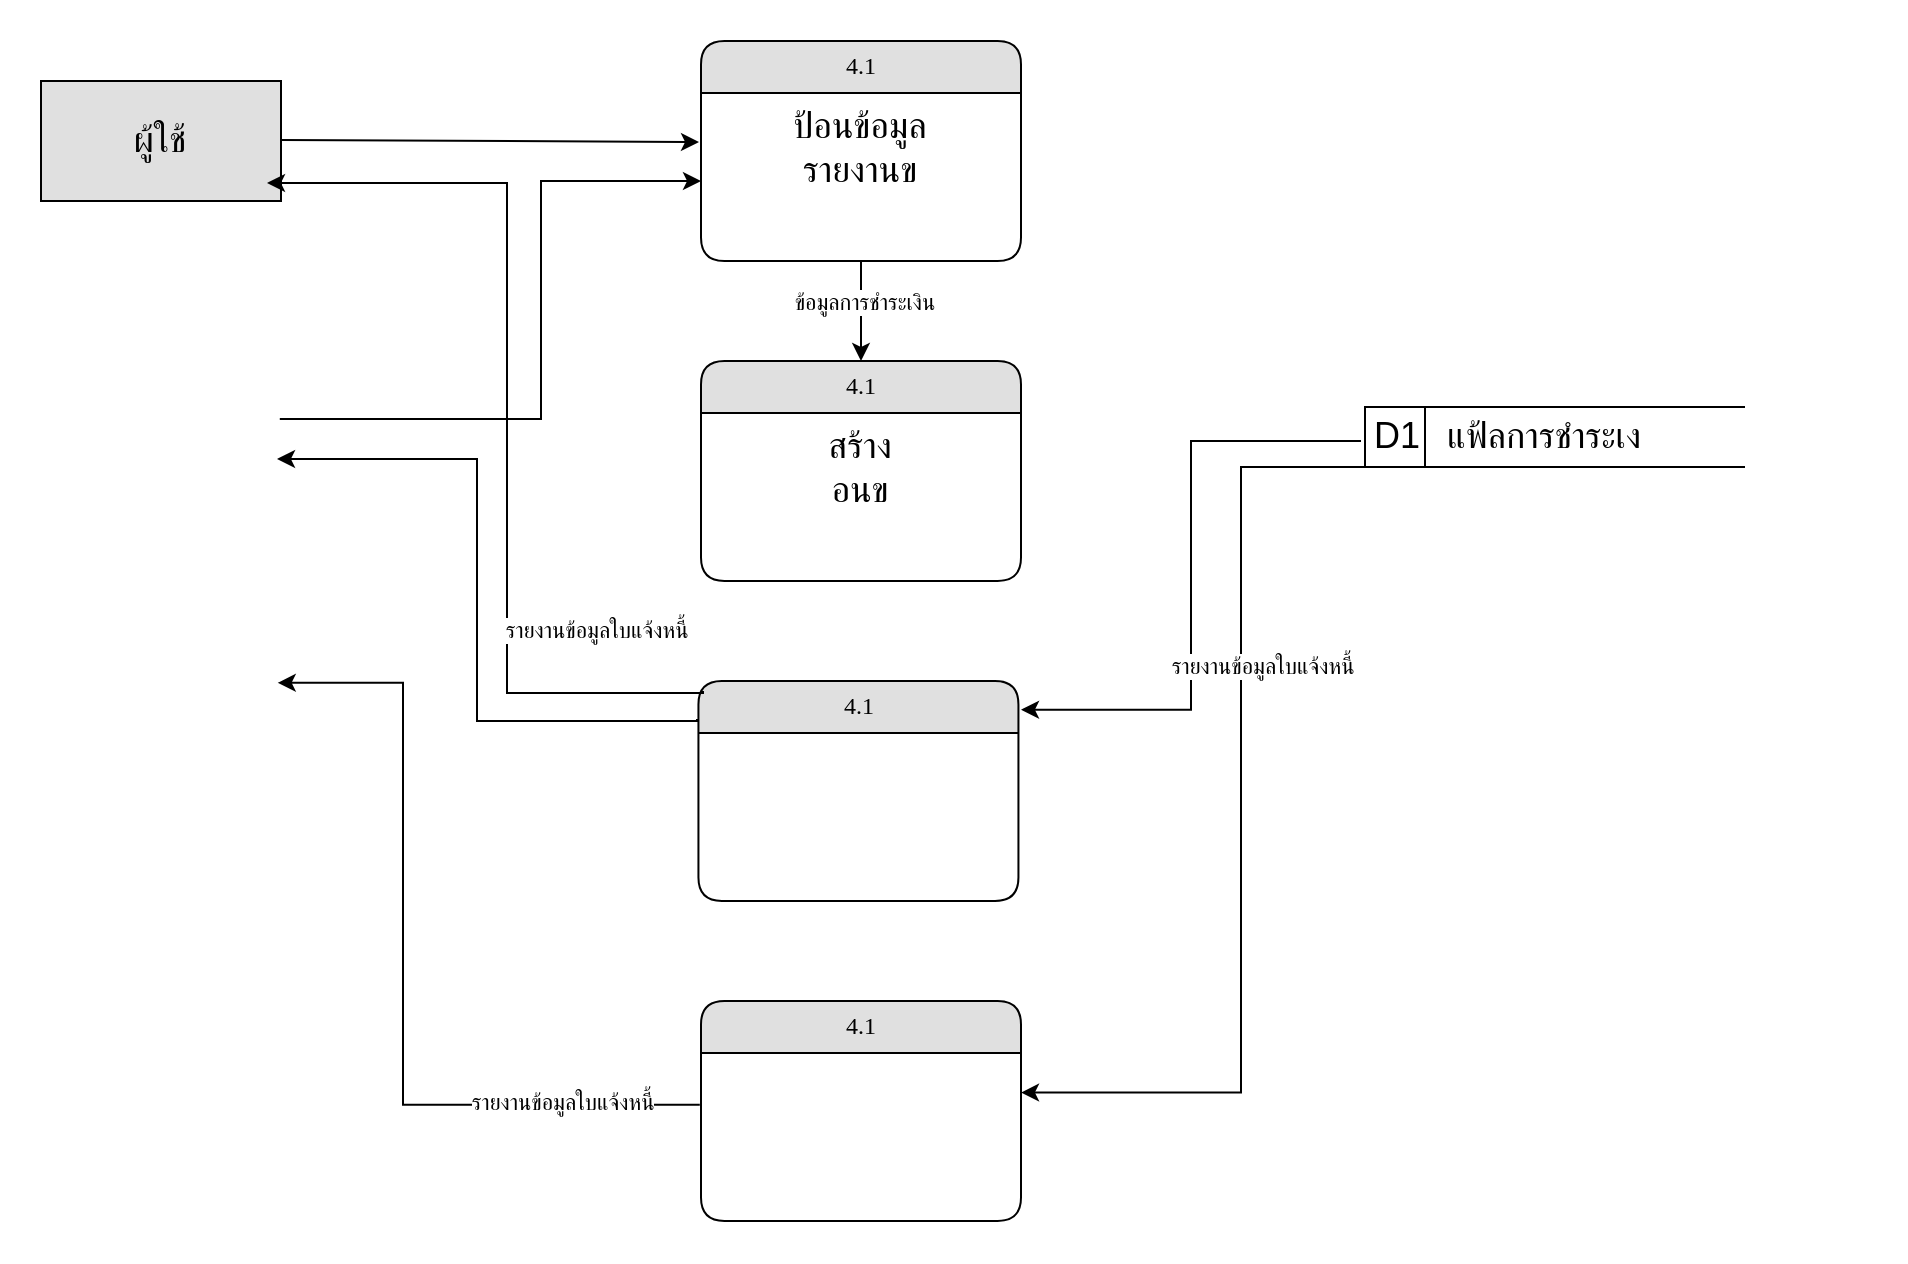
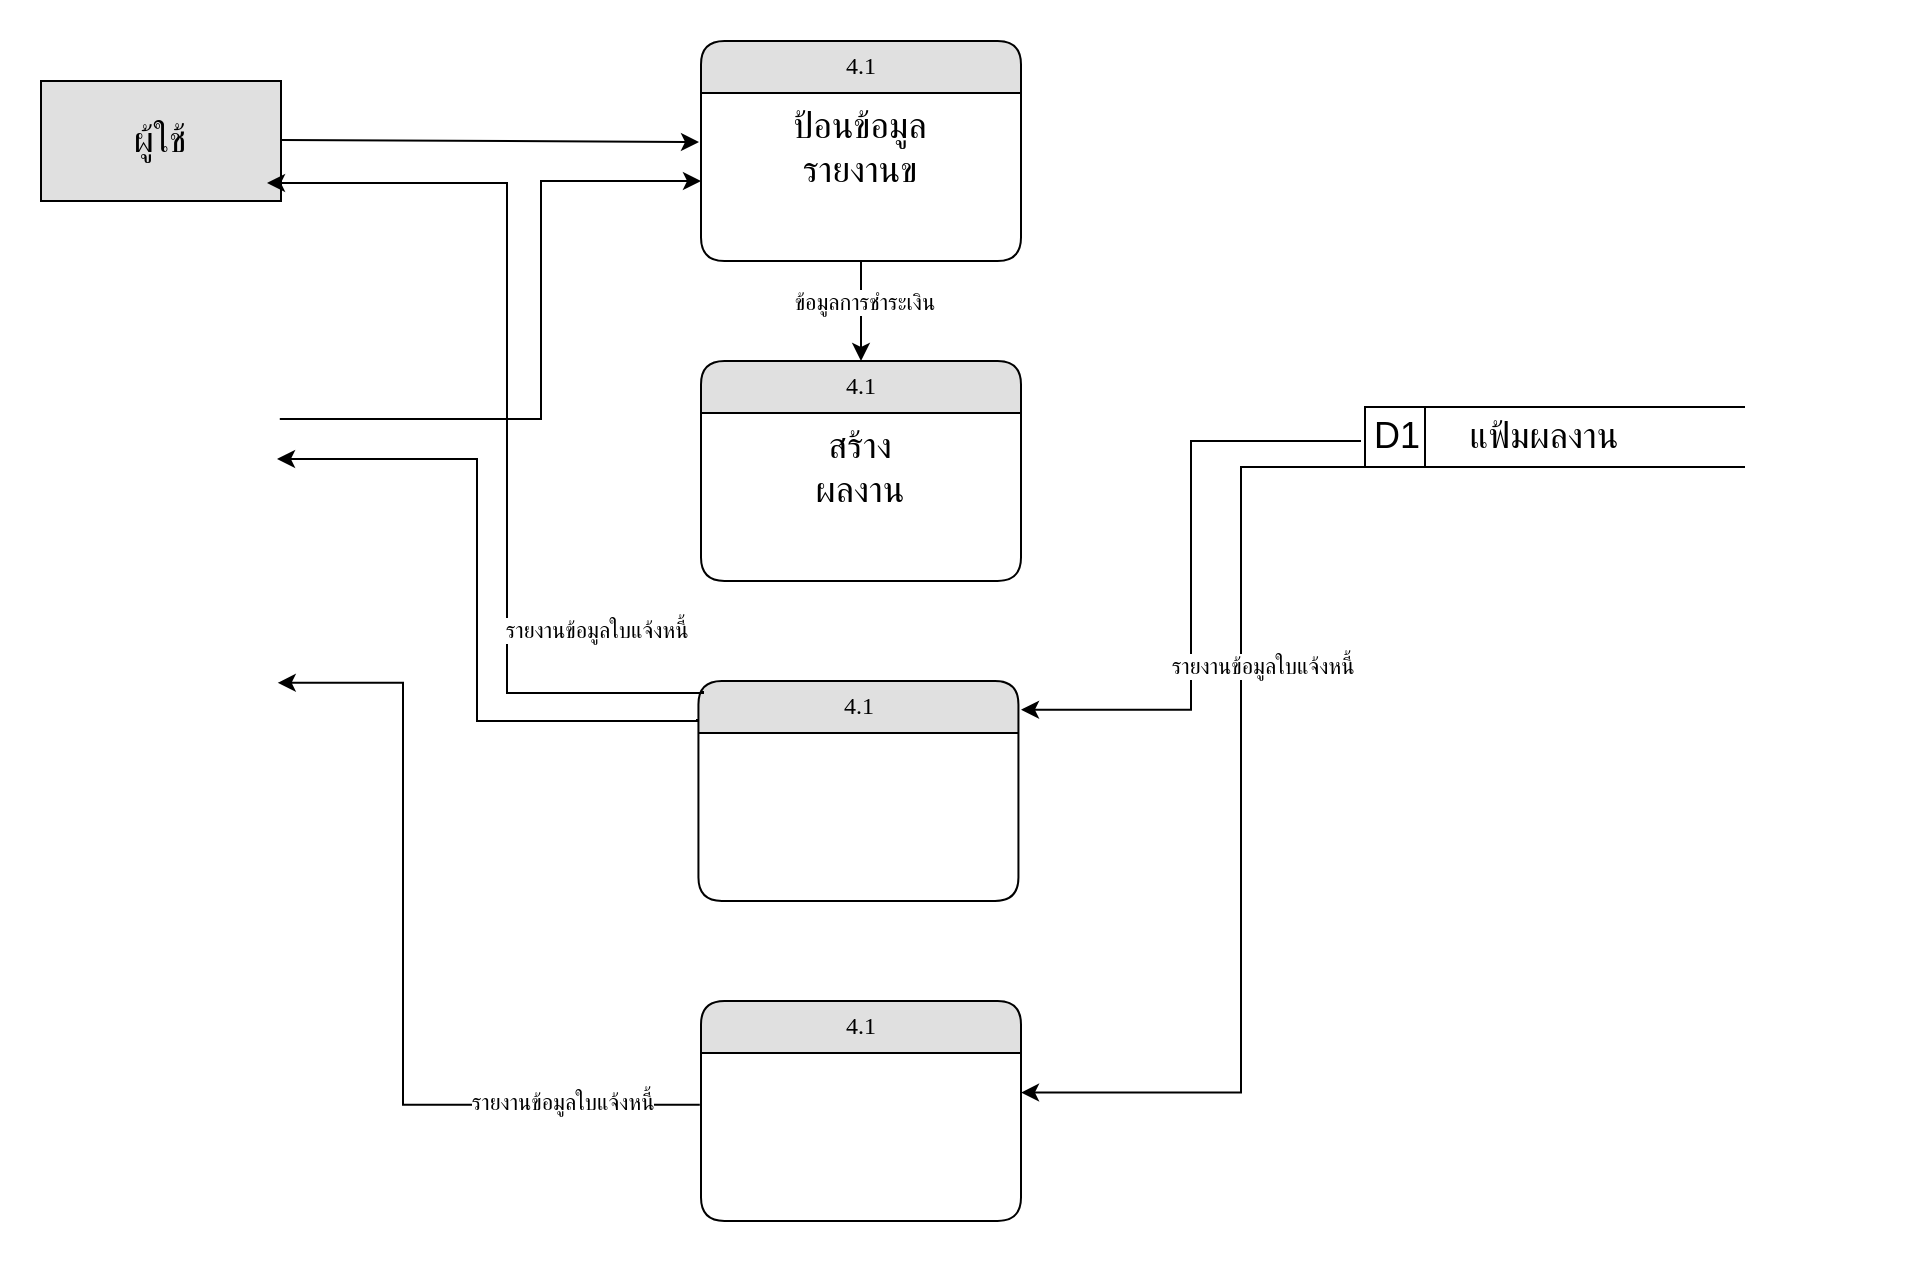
- <mxCell id="15" value="&lt;span style=&quot;font-size: 18px;&quot;&gt;แฟ้ลการชำระเง&lt;/span&gt;" style="text;strokeColor=none;align=center;fillColor=none;html=1;verticalAlign=middle;whiteSpace=wrap;rounded=0;" vertex="1" parent="13"><mxGeometry x="-10" width="200" height="30" as="geometry" /></mxCell>
+ <mxCell id="15" value="&lt;span style=&quot;font-size: 18px;&quot;&gt;แฟ้มผลงาน&lt;/span&gt;" style="text;strokeColor=none;align=center;fillColor=none;html=1;verticalAlign=middle;whiteSpace=wrap;rounded=0;" vertex="1" parent="13"><mxGeometry x="-10" width="200" height="30" as="geometry" /></mxCell>
- <mxCell id="10" value="&lt;font style=&quot;font-size: 18px;&quot;&gt;สร้าง&lt;/font&gt;&lt;br&gt;&lt;div&gt;&lt;span style=&quot;font-size: 18px;&quot;&gt;อนข&lt;/span&gt;&lt;/div&gt;" style="text;html=1;strokeColor=none;fillColor=none;spacingLeft=4;spacingRight=4;whiteSpace=wrap;overflow=hidden;rotatable=0;points=[[0,0.5],[1,0.5]];portConstraint=eastwest;align=center;" vertex="1" parent="9"><mxGeometry y="26" width="160" height="54" as="geometry" /></mxCell>
+ <mxCell id="10" value="&lt;font style=&quot;font-size: 18px;&quot;&gt;สร้าง&lt;/font&gt;&lt;br&gt;&lt;div&gt;&lt;span style=&quot;font-size: 18px;&quot;&gt;ผลงาน&lt;/span&gt;&lt;/div&gt;" style="text;html=1;strokeColor=none;fillColor=none;spacingLeft=4;spacingRight=4;whiteSpace=wrap;overflow=hidden;rotatable=0;points=[[0,0.5],[1,0.5]];portConstraint=eastwest;align=center;" vertex="1" parent="9"><mxGeometry y="26" width="160" height="54" as="geometry" /></mxCell>
